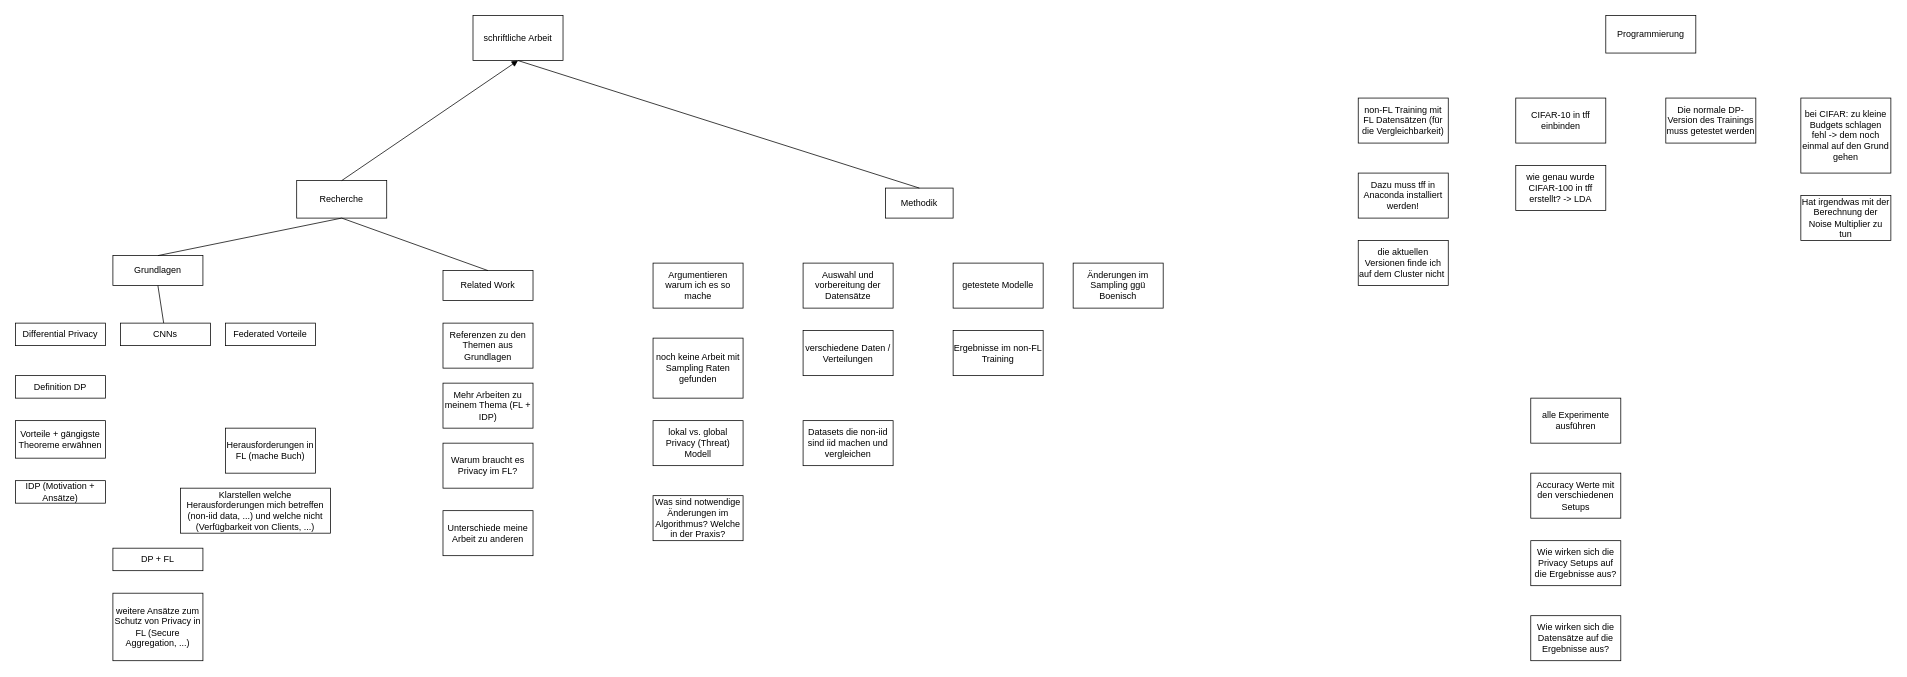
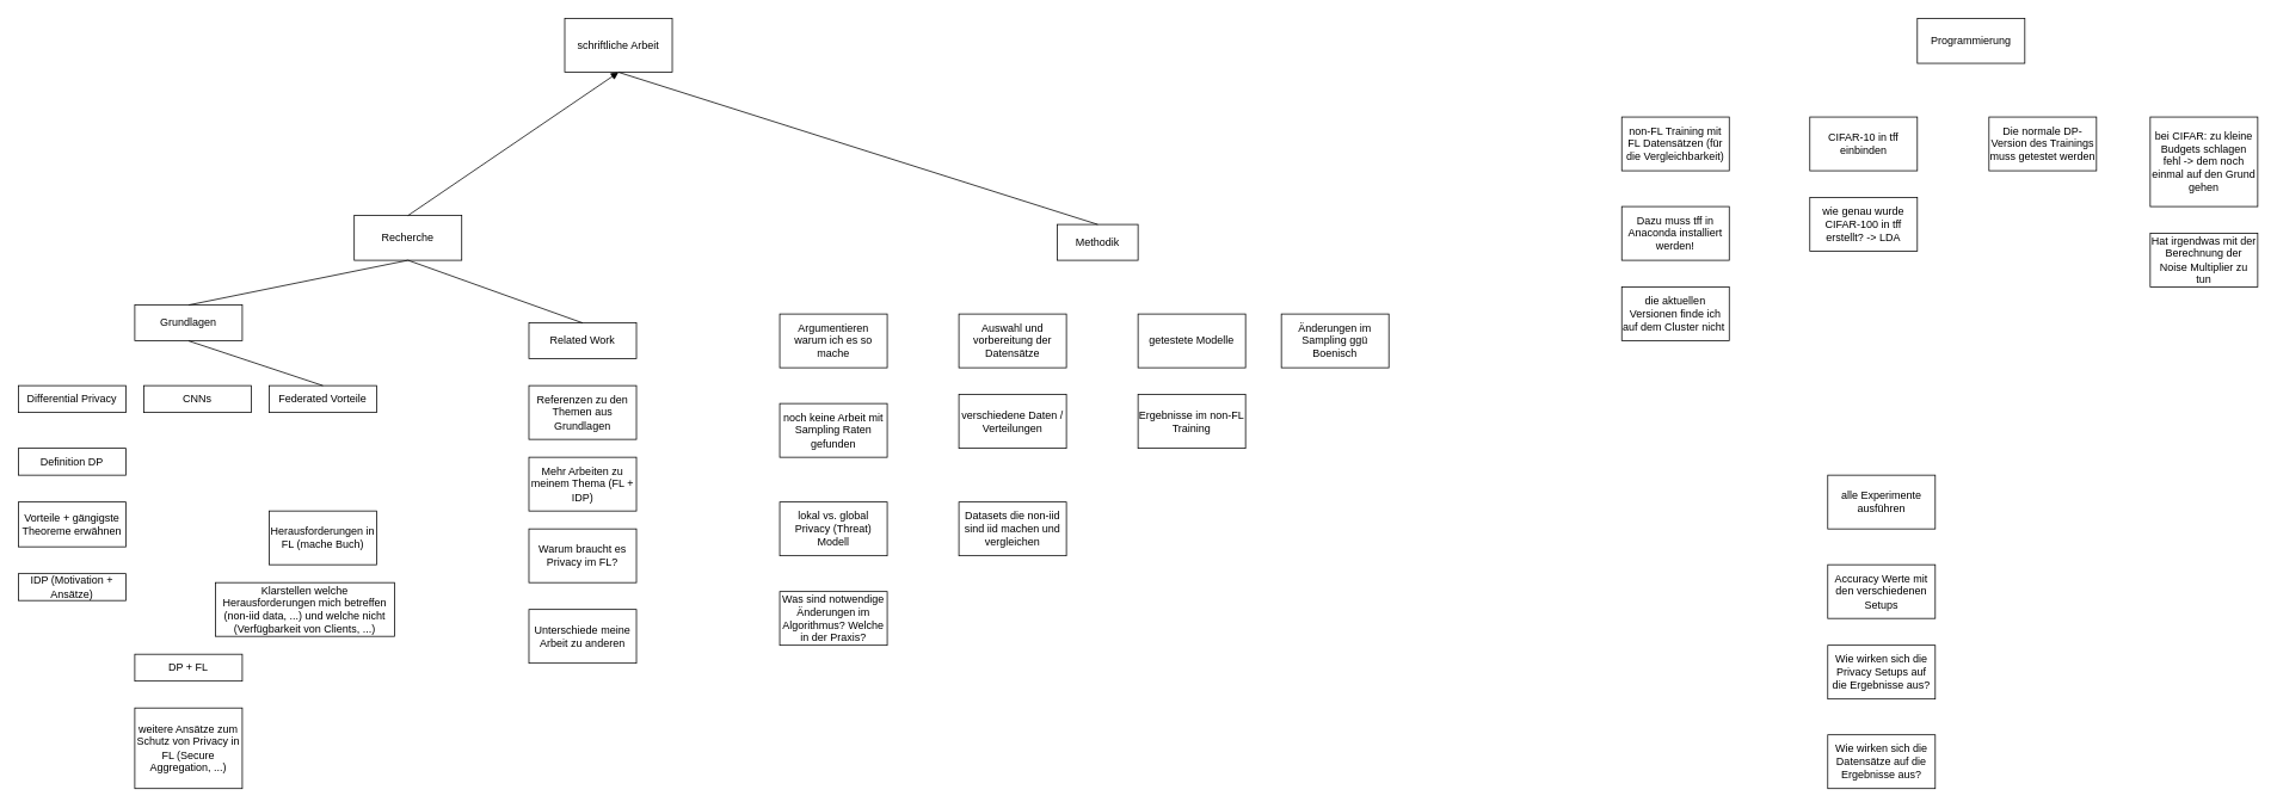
- <mxCell id="12" value="" style="endArrow=none;html=1;rounded=0;exitX=0.5;exitY=1;exitDx=0;exitDy=0;" edge="1" parent="1" source="6" target="44"><mxGeometry width="50" height="50" relative="1" as="geometry"><mxPoint x="410" y="420" as="sourcePoint" /><mxPoint x="460" y="370" as="targetPoint" /></mxGeometry></mxCell>
+ <mxCell id="12" value="" style="endArrow=none;html=1;rounded=0;exitX=0.5;exitY=1;exitDx=0;exitDy=0;entryX=0.5;entryY=0;entryDx=0;entryDy=0;" edge="1" parent="1" source="6" target="11"><mxGeometry width="50" height="50" relative="1" as="geometry"><mxPoint x="410" y="420" as="sourcePoint" /><mxPoint x="460" y="370" as="targetPoint" /></mxGeometry></mxCell>
- <mxCell id="25" value="noch keine Arbeit mit Sampling Raten gefunden" style="rounded=0;whiteSpace=wrap;html=1;" vertex="1" parent="1"><mxGeometry x="870" y="450" width="120" height="80" as="geometry" /></mxCell>
+ <mxCell id="25" value="noch keine Arbeit mit Sampling Raten gefunden" style="rounded=0;whiteSpace=wrap;html=1;" vertex="1" parent="1"><mxGeometry x="870" y="450" width="120" height="60" as="geometry" /></mxCell>
